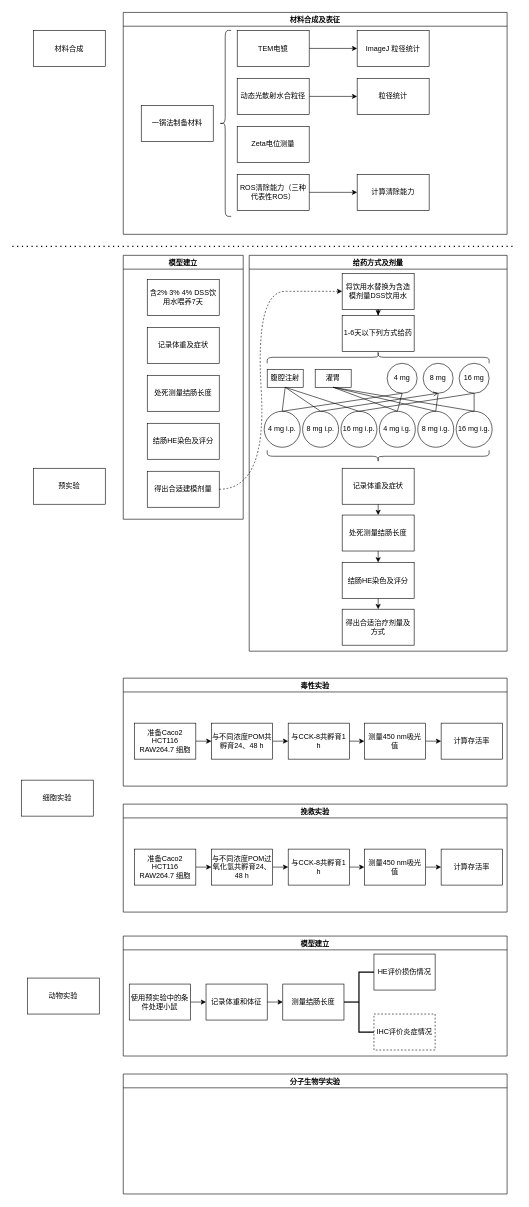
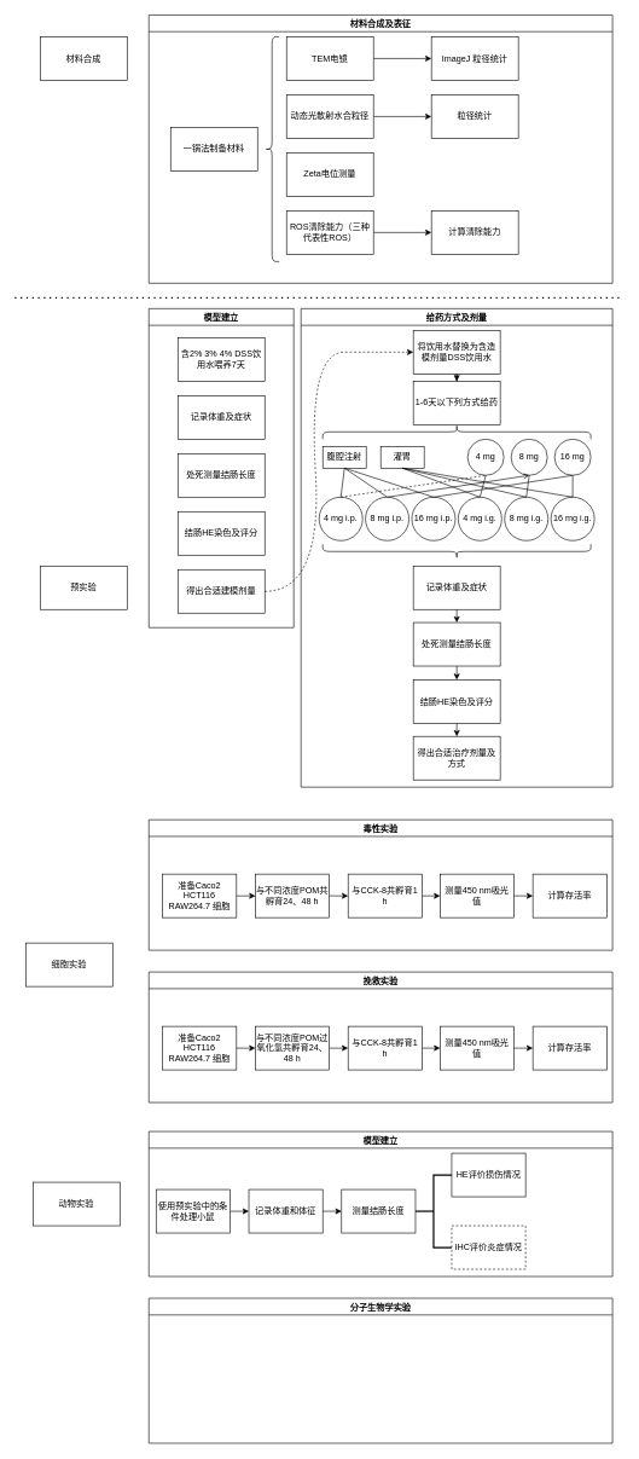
- <mxCell id="32" value="" style="endArrow=none;html=1;rounded=0;exitX=0.5;exitY=0;exitDx=0;exitDy=0;entryX=0.5;entryY=1;entryDx=0;entryDy=0;" edge="1" parent="11" source="21" target="12"><mxGeometry width="50" height="50" relative="1" as="geometry"><mxPoint x="385" y="270" as="sourcePoint" /><mxPoint x="150" y="230.0" as="targetPoint" /></mxGeometry></mxCell>
+ <mxCell id="32" value="" style="endArrow=none;html=1;rounded=0;exitX=0.5;exitY=0;exitDx=0;exitDy=0;entryX=0.5;entryY=1;entryDx=0;entryDy=0;dashed=1;" edge="1" parent="11" source="21" target="12"><mxGeometry width="50" height="50" relative="1" as="geometry"><mxPoint x="385" y="270" as="sourcePoint" /><mxPoint x="150" y="230.0" as="targetPoint" /></mxGeometry></mxCell>
